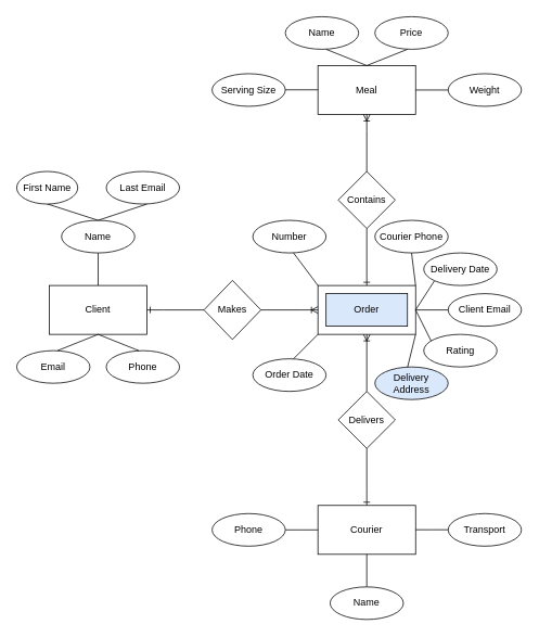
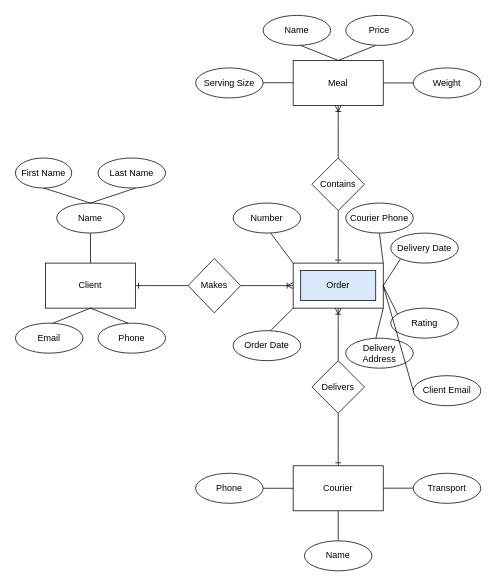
- <mxCell id="11" value="Last Email" style="ellipse;whiteSpace=wrap;html=1;" parent="1" vertex="1"><mxGeometry x="130" y="210" width="90" height="40" as="geometry" /></mxCell>
+ <mxCell id="11" value="Last Name" style="ellipse;whiteSpace=wrap;html=1;" parent="1" vertex="1"><mxGeometry x="130" y="210" width="90" height="40" as="geometry" /></mxCell>
- <mxCell id="59" value="Client Email" style="ellipse;whiteSpace=wrap;html=1;" vertex="1" parent="1"><mxGeometry x="550" y="360" width="90" height="40" as="geometry" /></mxCell>
+ <mxCell id="59" value="Client Email" style="ellipse;whiteSpace=wrap;html=1;" vertex="1" parent="1"><mxGeometry x="550" y="500" width="90" height="40" as="geometry" /></mxCell>
- <mxCell id="36" value="Delivery Address" style="ellipse;whiteSpace=wrap;html=1;fillColor=#dae8fc;" parent="1" vertex="1"><mxGeometry x="460" y="450" width="90" height="40" as="geometry" /></mxCell>
+ <mxCell id="36" value="Delivery Address" style="ellipse;whiteSpace=wrap;html=1;" parent="1" vertex="1"><mxGeometry x="460" y="450" width="90" height="40" as="geometry" /></mxCell>
